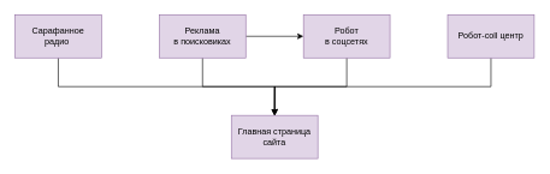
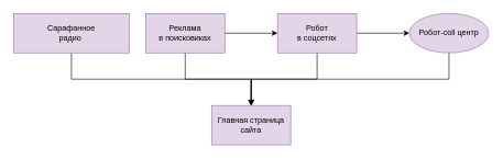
- <mxCell id="3" value="Сарафанное&lt;br&gt;радио&amp;nbsp;" style="rounded=0;whiteSpace=wrap;html=1;align=center;fillColor=#e1d5e7;strokeColor=#9673a6;" parent="1" vertex="1"><mxGeometry x="20" y="20" width="120" height="60" as="geometry" /></mxCell>
+ <mxCell id="3" value="Сарафанное&lt;br&gt;радио&amp;nbsp;" style="rounded=0;whiteSpace=wrap;html=1;align=center;fillColor=#e1d5e7;strokeColor=#9673a6;" parent="1" vertex="1"><mxGeometry x="20" y="20" width="175" height="60" as="geometry" /></mxCell>
+ <mxCell id="8" value="" style="edgeStyle=orthogonalEdgeStyle;rounded=0;orthogonalLoop=1;jettySize=auto;html=1;" parent="1" source="10" target="12" edge="1"><mxGeometry relative="1" as="geometry" /></mxCell>
- <mxCell id="12" value="Робот-coll центр" style="rounded=0;whiteSpace=wrap;html=1;align=center;fillColor=#e1d5e7;strokeColor=#9673a6;" parent="1" vertex="1"><mxGeometry x="620" y="20" width="120" height="60" as="geometry" /></mxCell>
+ <mxCell id="12" value="Робот-coll центр" style="ellipse;whiteSpace=wrap;html=1;align=center;fillColor=#e1d5e7;strokeColor=#9673a6;" parent="1" vertex="1"><mxGeometry x="620" y="20" width="120" height="60" as="geometry" /></mxCell>
